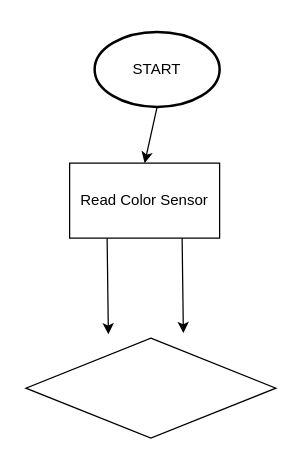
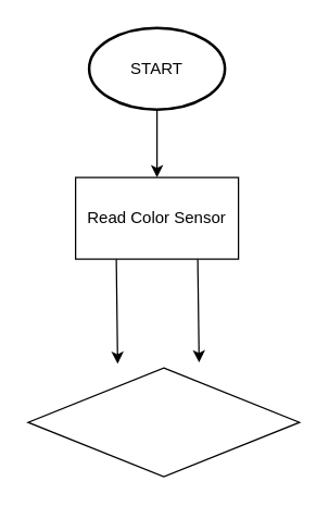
- <mxCell id="3" value="START" style="strokeWidth=2;html=1;shape=mxgraph.flowchart.start_1;whiteSpace=wrap;" vertex="1" parent="1"><mxGeometry x="75" y="25" width="100" height="60" as="geometry" /></mxCell>
+ <mxCell id="3" value="START" style="strokeWidth=2;html=1;shape=mxgraph.flowchart.start_1;whiteSpace=wrap;" vertex="1" parent="1"><mxGeometry x="65" y="20" width="100" height="60" as="geometry" /></mxCell>
